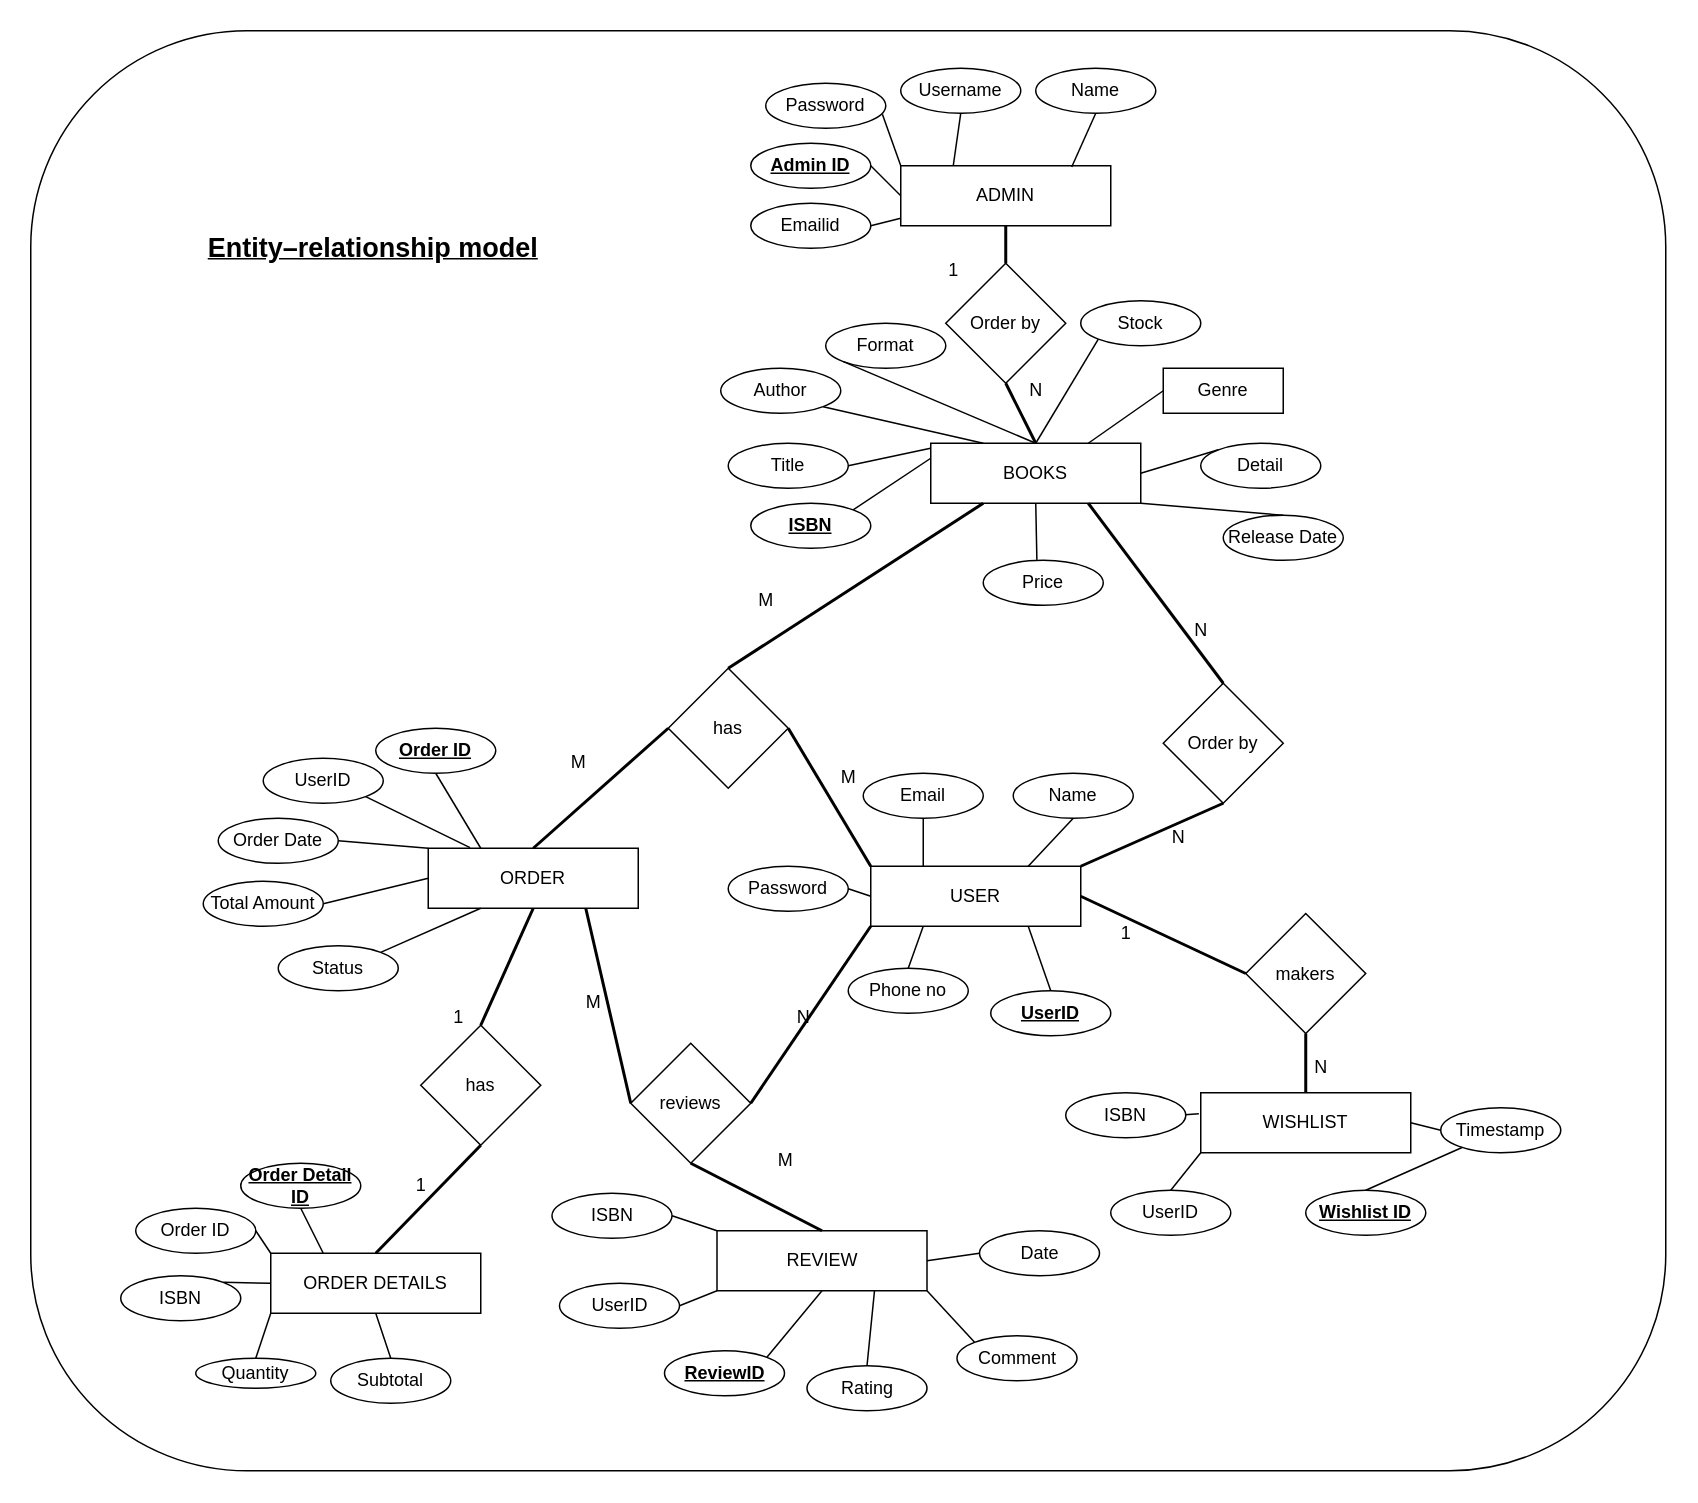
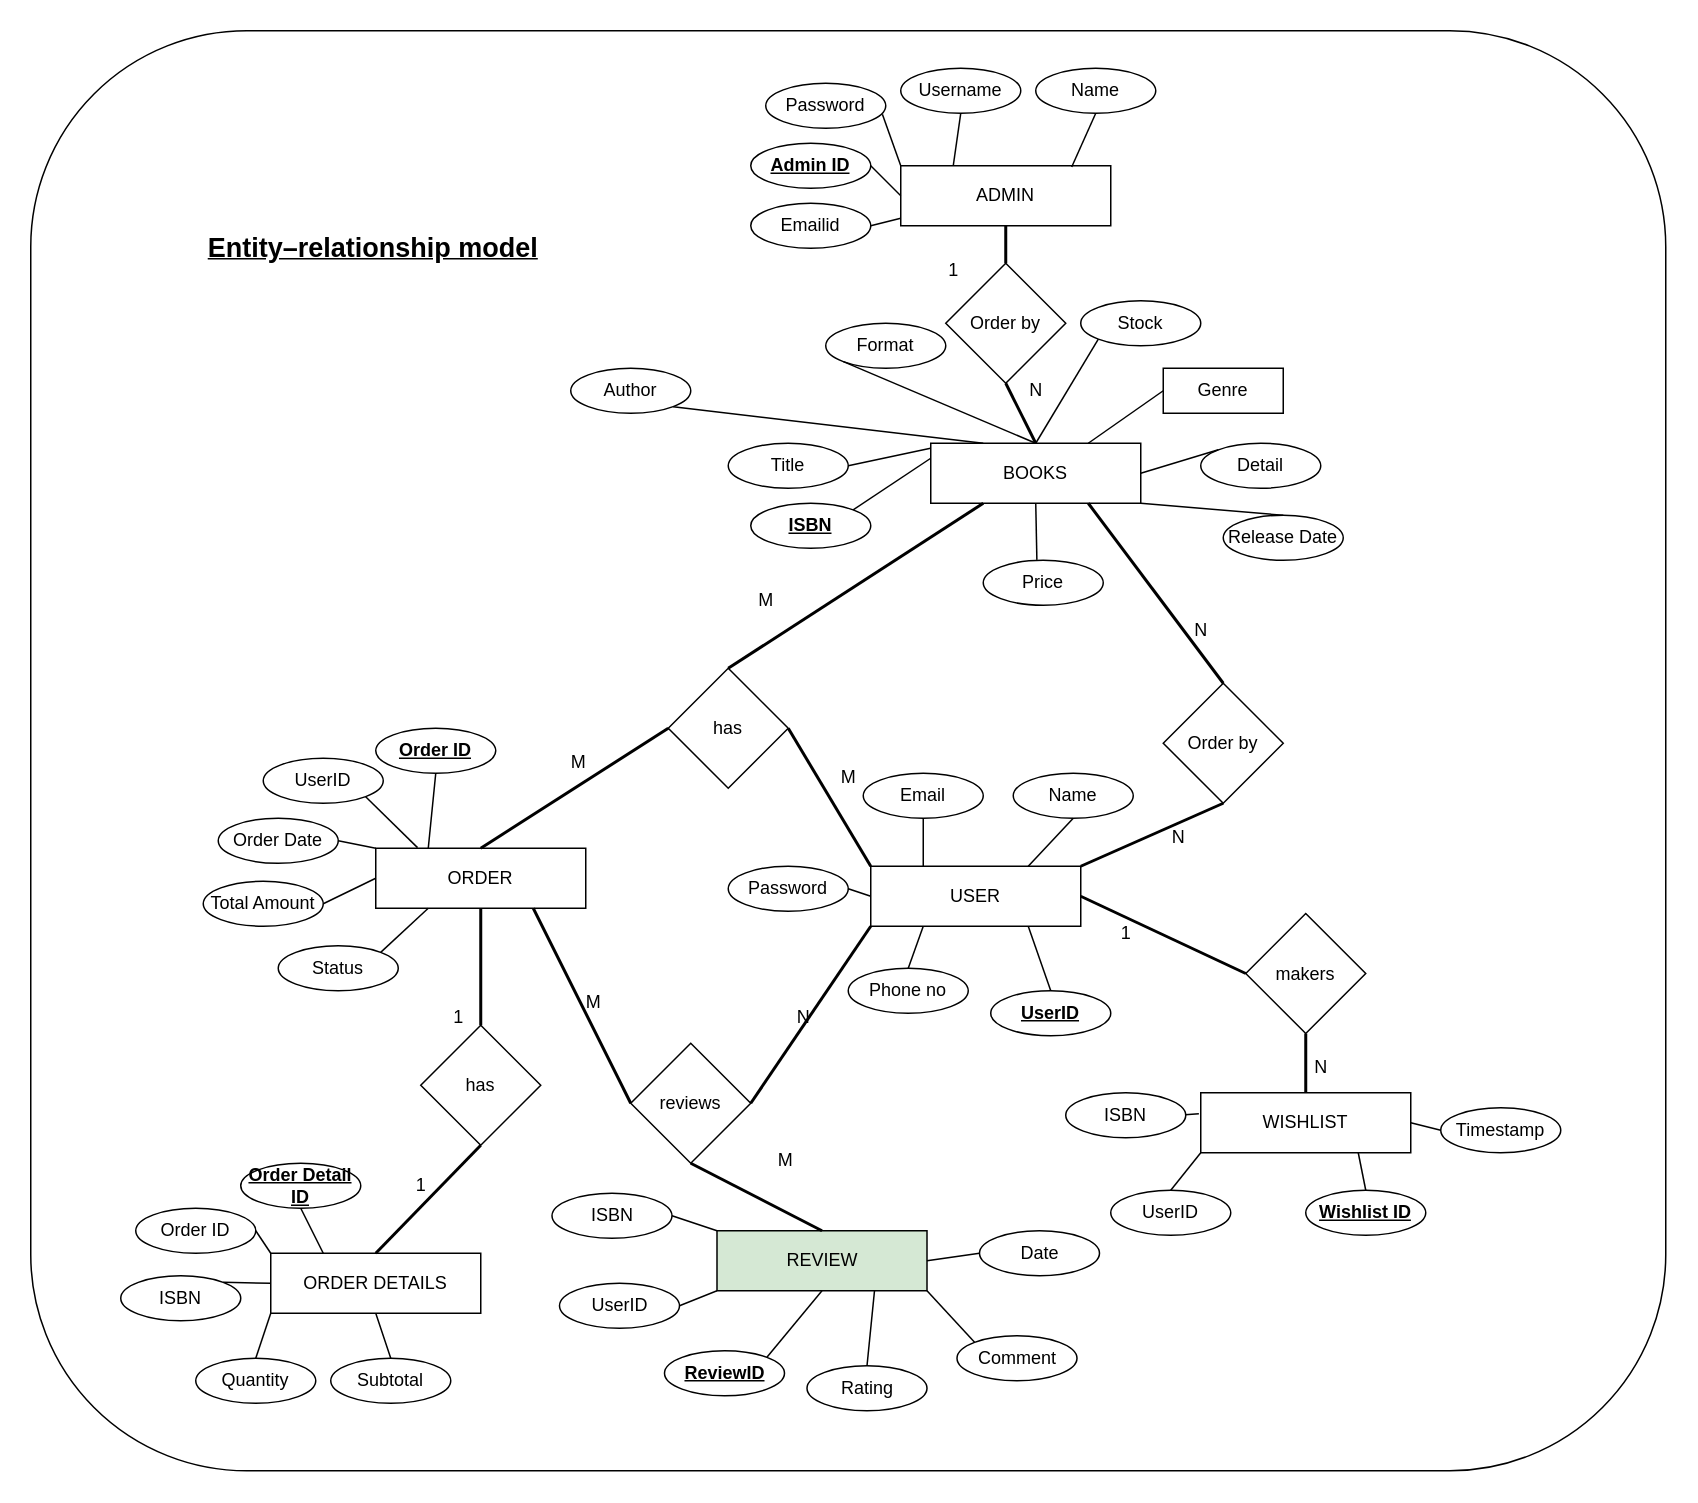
- <mxCell id="35" value="Author" style="ellipse;whiteSpace=wrap;html=1;" vertex="1" parent="1"><mxGeometry x="480" y="245" width="80" height="30" as="geometry" /></mxCell>
+ <mxCell id="35" value="Author" style="ellipse;whiteSpace=wrap;html=1;" vertex="1" parent="1"><mxGeometry x="380" y="245" width="80" height="30" as="geometry" /></mxCell>
- <mxCell id="7" value="ORDER" style="rounded=0;whiteSpace=wrap;html=1;" parent="1" vertex="1"><mxGeometry x="285" y="565" width="140" height="40" as="geometry" /></mxCell>
+ <mxCell id="7" value="ORDER" style="rounded=0;whiteSpace=wrap;html=1;" parent="1" vertex="1"><mxGeometry x="250" y="565" width="140" height="40" as="geometry" /></mxCell>
- <mxCell id="70" value="" style="endArrow=none;html=1;rounded=0;exitX=0.5;exitY=0;exitDx=0;exitDy=0;" edge="1" parent="1" source="85" target="30"><mxGeometry width="50" height="50" relative="1" as="geometry"><mxPoint x="940" y="693" as="sourcePoint" /><mxPoint x="990" y="643" as="targetPoint" /></mxGeometry></mxCell>
+ <mxCell id="70" value="" style="endArrow=none;html=1;rounded=0;exitX=0.5;exitY=0;exitDx=0;exitDy=0;entryX=0.75;entryY=1;entryDx=0;entryDy=0;" edge="1" parent="1" source="85" target="10"><mxGeometry width="50" height="50" relative="1" as="geometry"><mxPoint x="940" y="693" as="sourcePoint" /><mxPoint x="990" y="643" as="targetPoint" /></mxGeometry></mxCell>
- <mxCell id="9" value="REVIEW" style="rounded=0;whiteSpace=wrap;html=1;" parent="1" vertex="1"><mxGeometry x="477.5" y="820" width="140" height="40" as="geometry" /></mxCell>
+ <mxCell id="9" value="REVIEW" style="rounded=0;whiteSpace=wrap;html=1;fillColor=#d5e8d4;" parent="1" vertex="1"><mxGeometry x="477.5" y="820" width="140" height="40" as="geometry" /></mxCell>
- <mxCell id="81" value="Quantity" style="ellipse;whiteSpace=wrap;html=1;" vertex="1" parent="1"><mxGeometry x="130" y="905" width="80" height="20" as="geometry" /></mxCell>
+ <mxCell id="81" value="Quantity" style="ellipse;whiteSpace=wrap;html=1;" vertex="1" parent="1"><mxGeometry x="130" y="905" width="80" height="30" as="geometry" /></mxCell>
